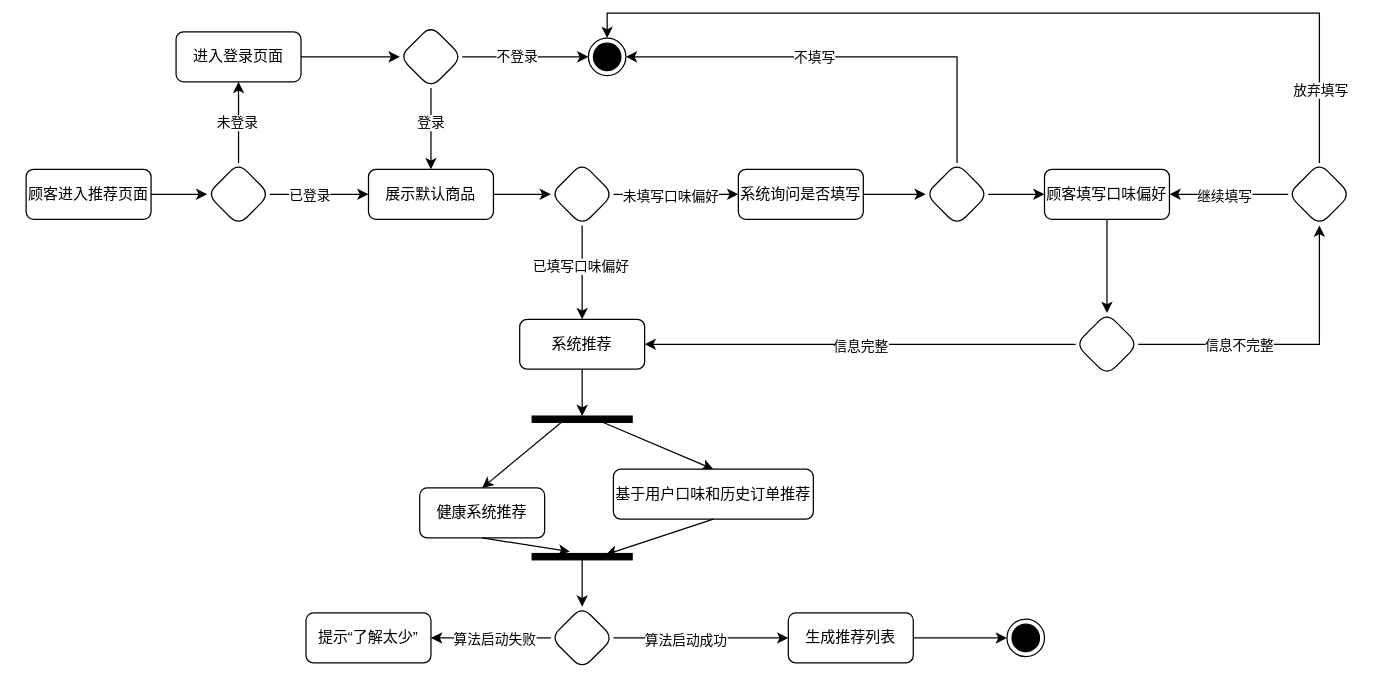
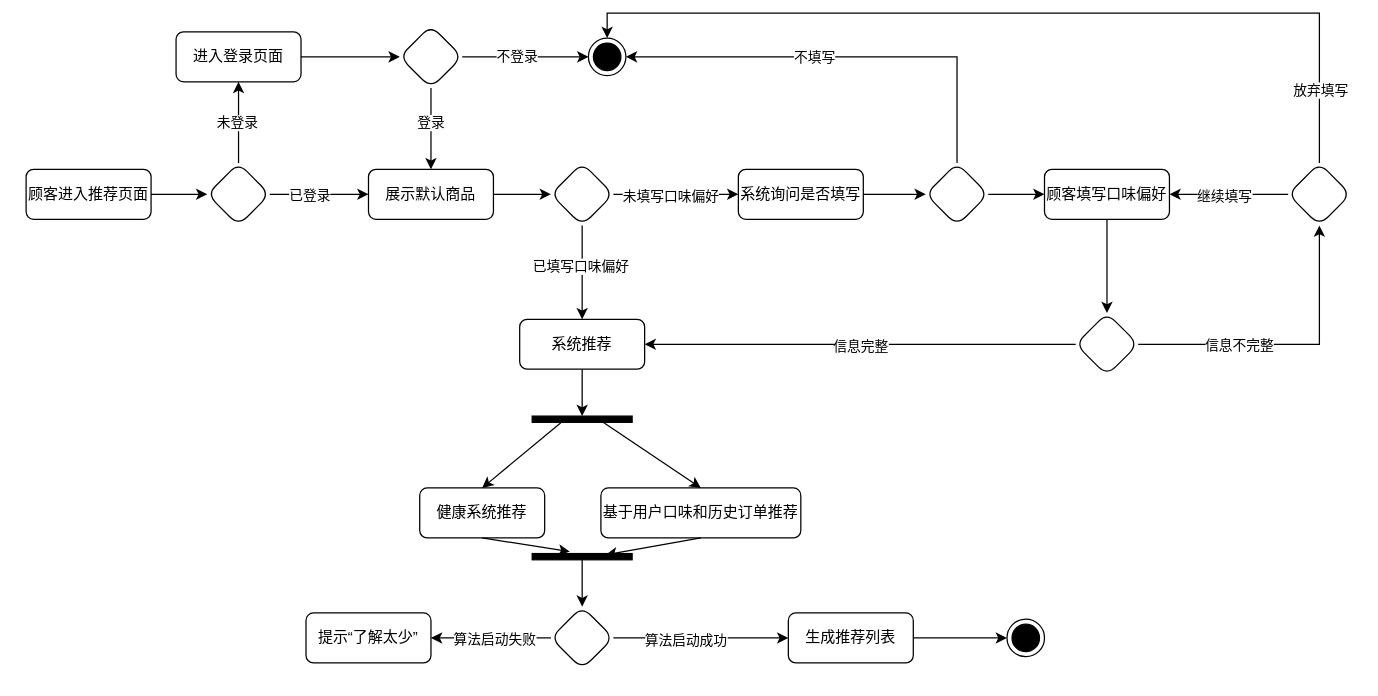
- <mxCell id="31" value="基于用户口味和历史订单推荐" style="whiteSpace=wrap;html=1;rounded=1;" vertex="1" parent="1"><mxGeometry x="490" y="375" width="160" height="40" as="geometry" /></mxCell>
+ <mxCell id="31" value="基于用户口味和历史订单推荐" style="whiteSpace=wrap;html=1;rounded=1;" vertex="1" parent="1"><mxGeometry x="480" y="390" width="160" height="40" as="geometry" /></mxCell>
